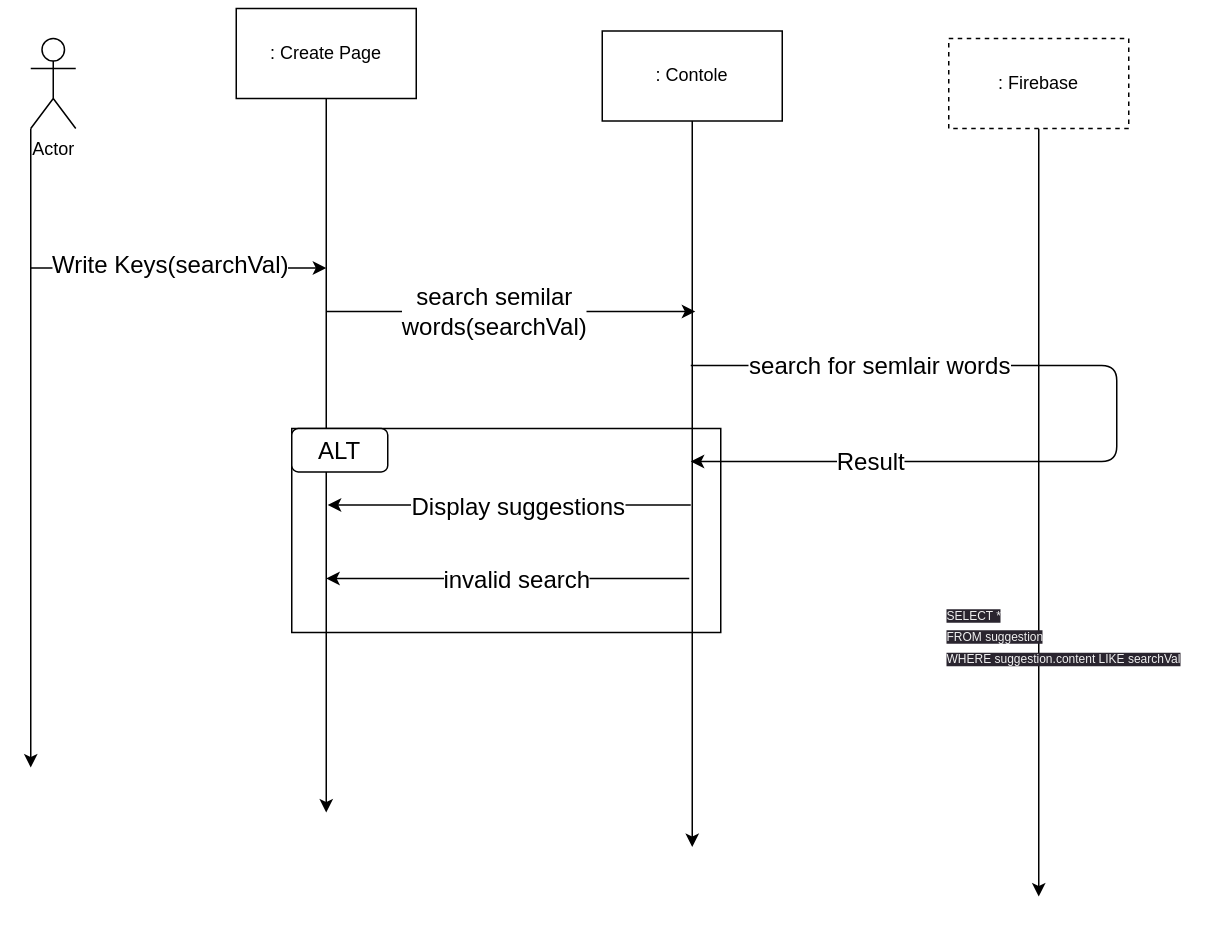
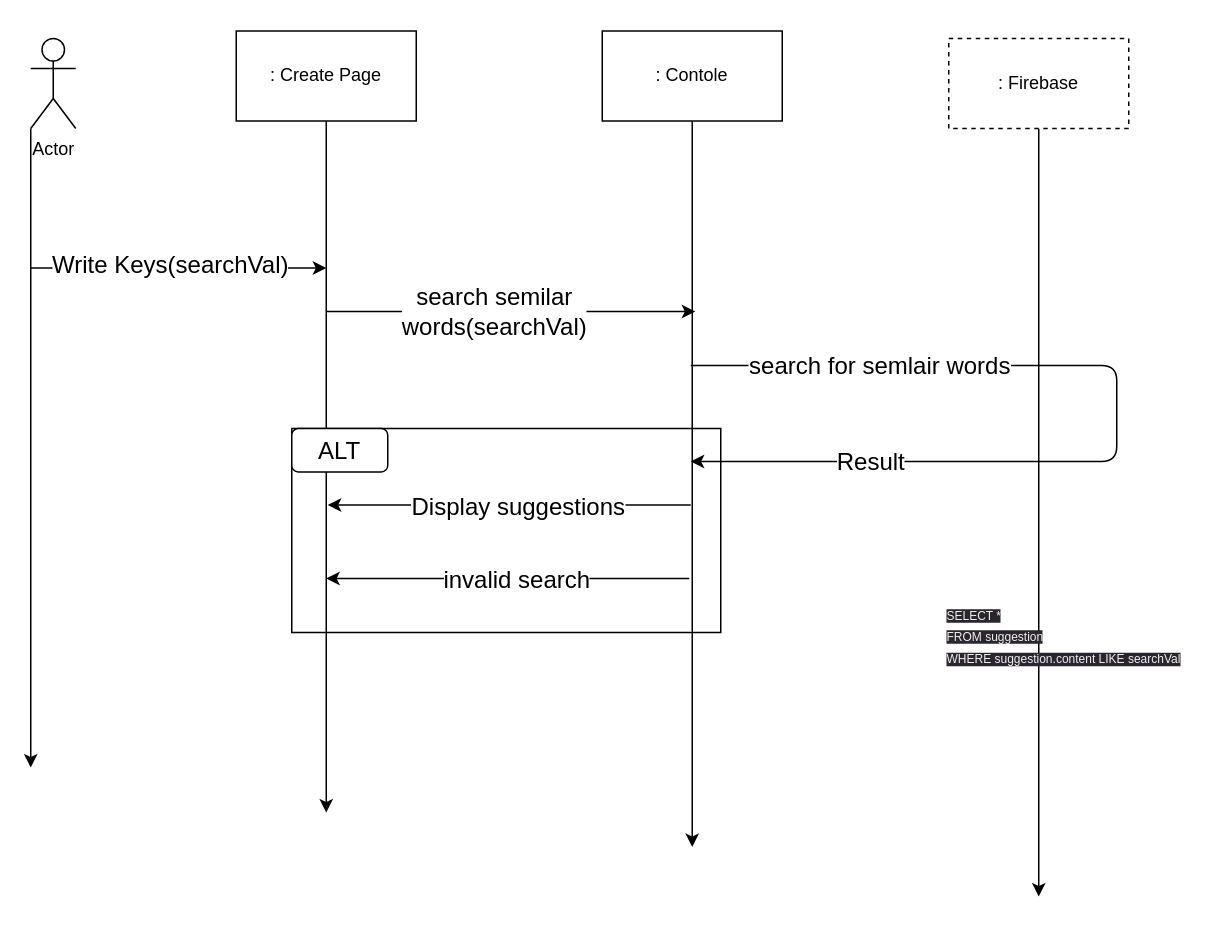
- <mxCell id="6" value=": Create Page" style="rounded=0;whiteSpace=wrap;html=1;" vertex="1" parent="1"><mxGeometry x="157" y="5" width="120" height="60" as="geometry" /></mxCell>
+ <mxCell id="6" value=": Create Page" style="rounded=0;whiteSpace=wrap;html=1;" vertex="1" parent="1"><mxGeometry x="157" y="20" width="120" height="60" as="geometry" /></mxCell>
